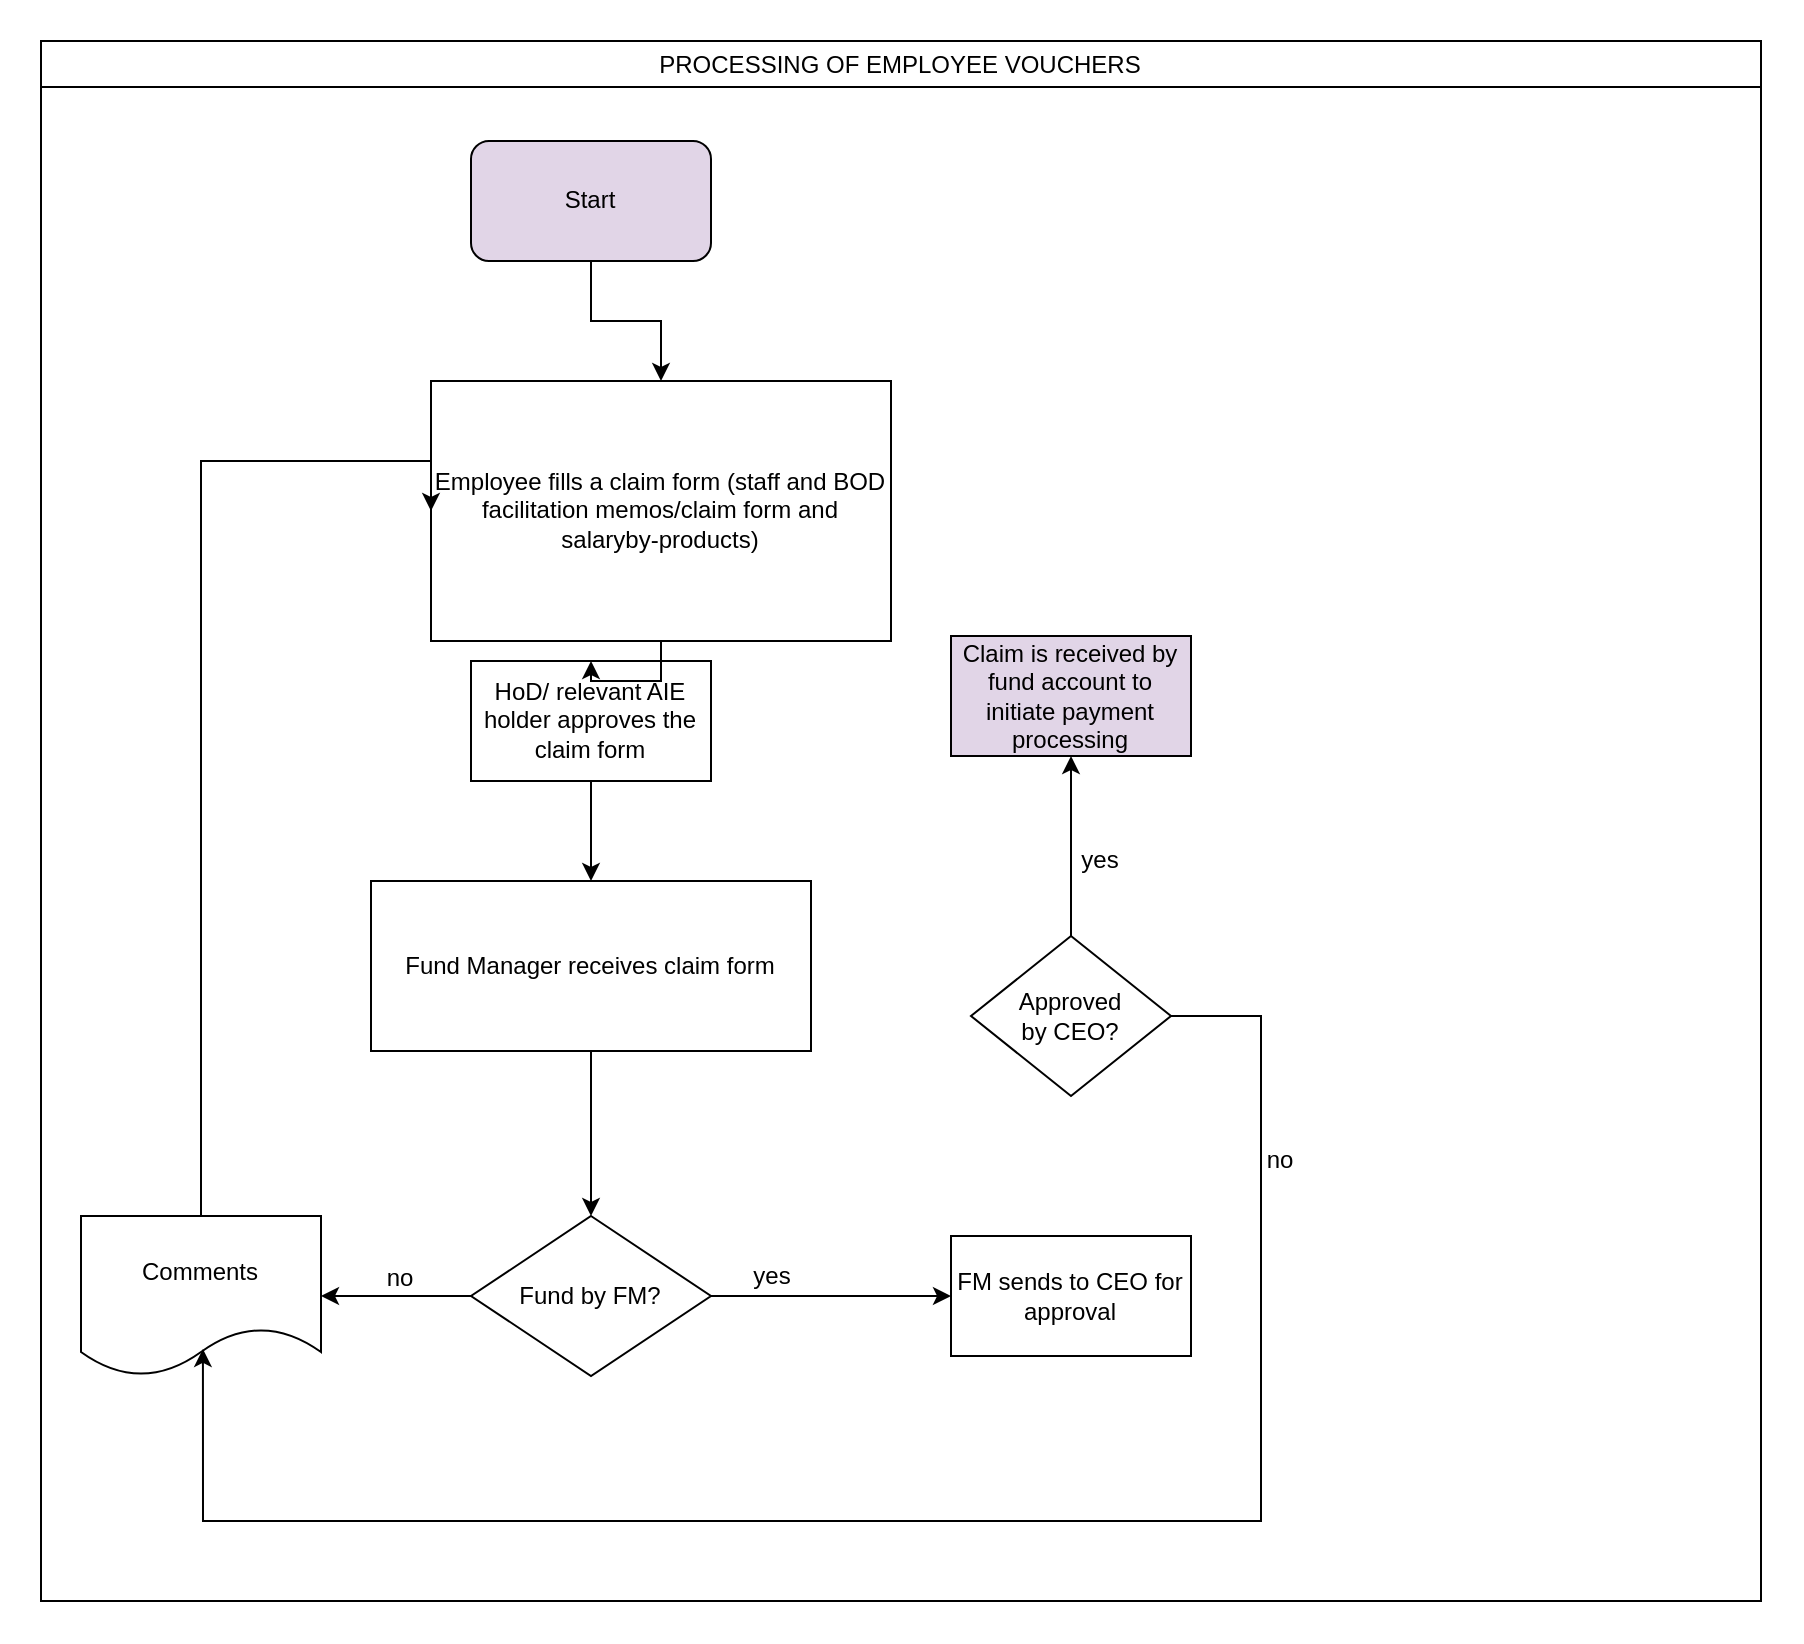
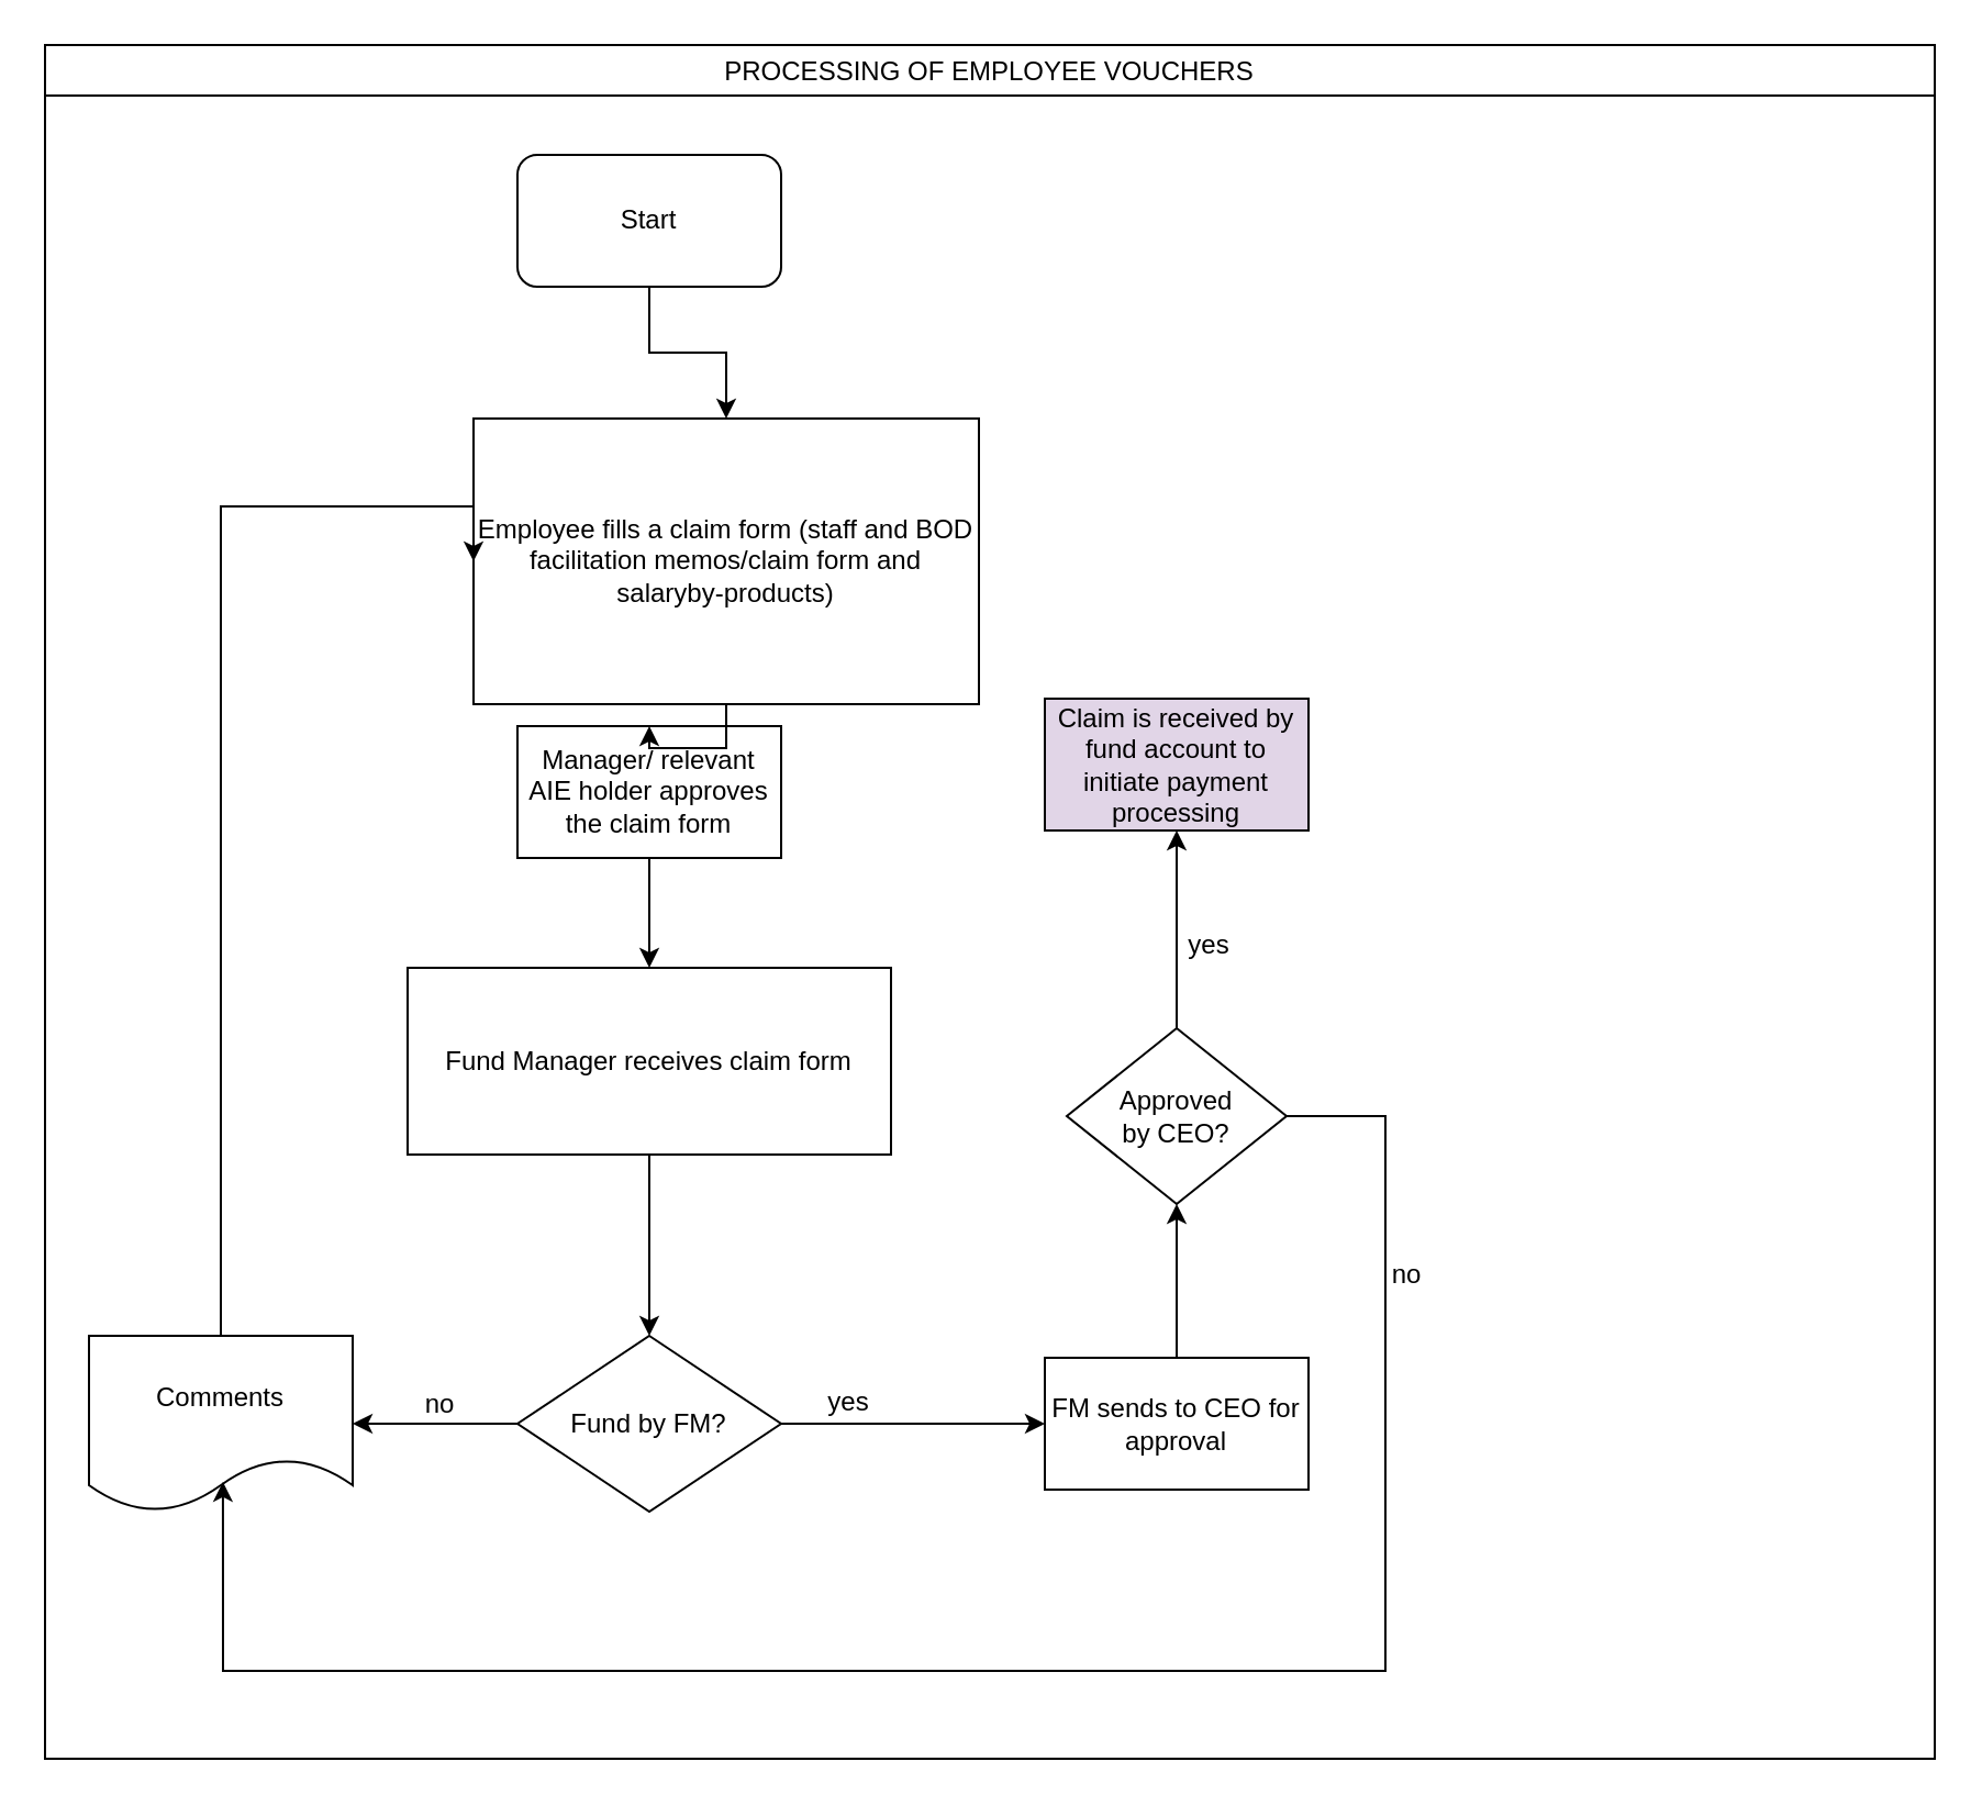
- <mxCell id="3" value="Start" style="rounded=1;whiteSpace=wrap;html=1;fillColor=#e1d5e7;" vertex="1" parent="2"><mxGeometry x="215" y="50" width="120" height="60" as="geometry" /></mxCell>
+ <mxCell id="3" value="Start" style="rounded=1;whiteSpace=wrap;html=1;" vertex="1" parent="2"><mxGeometry x="215" y="50" width="120" height="60" as="geometry" /></mxCell>
- <mxCell id="6" value="HoD/ relevant AIE holder approves the claim form" style="whiteSpace=wrap;html=1;rounded=0;" vertex="1" parent="2"><mxGeometry x="215" y="310" width="120" height="60" as="geometry" /></mxCell>
+ <mxCell id="6" value="Manager/ relevant AIE holder approves the claim form" style="whiteSpace=wrap;html=1;rounded=0;" vertex="1" parent="2"><mxGeometry x="215" y="310" width="120" height="60" as="geometry" /></mxCell>
+ <mxCell id="21" value="" style="edgeStyle=orthogonalEdgeStyle;rounded=0;orthogonalLoop=1;jettySize=auto;html=1;" edge="1" parent="1" source="10" target="20"><mxGeometry relative="1" as="geometry" /></mxCell>
